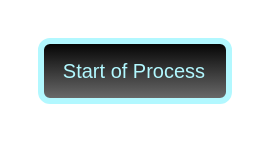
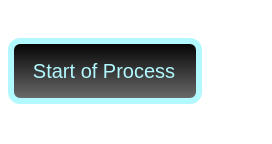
- <mxCell id="2" value="&lt;font style=&quot;font-size: 10px;&quot; color=&quot;#b2f8ff&quot;&gt;Start of Process&lt;/font&gt;" style="text;html=1;strokeColor=#B2F8FF;fillColor=#000000;align=center;verticalAlign=middle;whiteSpace=wrap;rounded=1;gradientColor=#6E6E6E;strokeWidth=3;perimeterSpacing=2;shadow=0;dashed=0;fontColor=#FFFFFF;" vertex="1" parent="1"><mxGeometry x="20" y="20" width="94" height="30" as="geometry" /></mxCell>
+ <mxCell id="2" value="&lt;font style=&quot;font-size: 10px;&quot; color=&quot;#b2f8ff&quot;&gt;Start of Process&lt;/font&gt;" style="text;html=1;strokeColor=#B2F8FF;fillColor=#000000;align=center;verticalAlign=middle;whiteSpace=wrap;rounded=1;gradientColor=#6E6E6E;strokeWidth=3;perimeterSpacing=2;shadow=0;dashed=0;fontColor=#FFFFFF;" vertex="1" parent="1"><mxGeometry x="5" y="20" width="94" height="30" as="geometry" /></mxCell>
